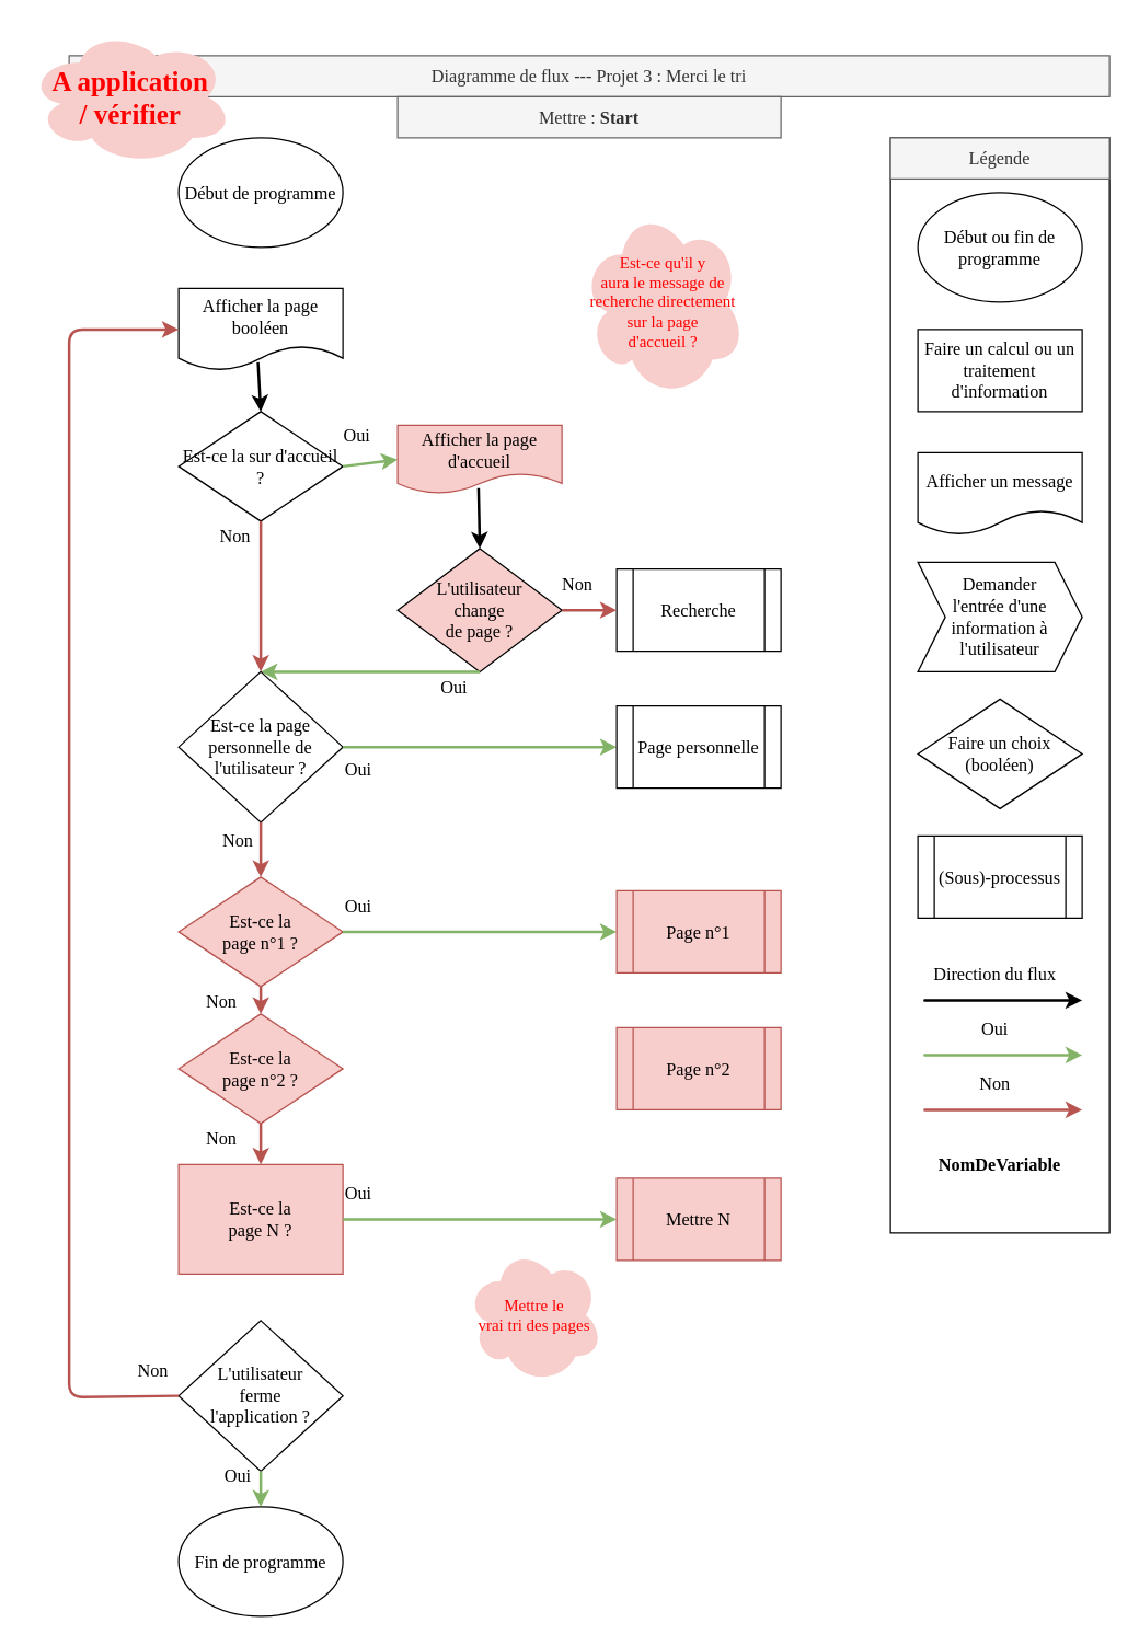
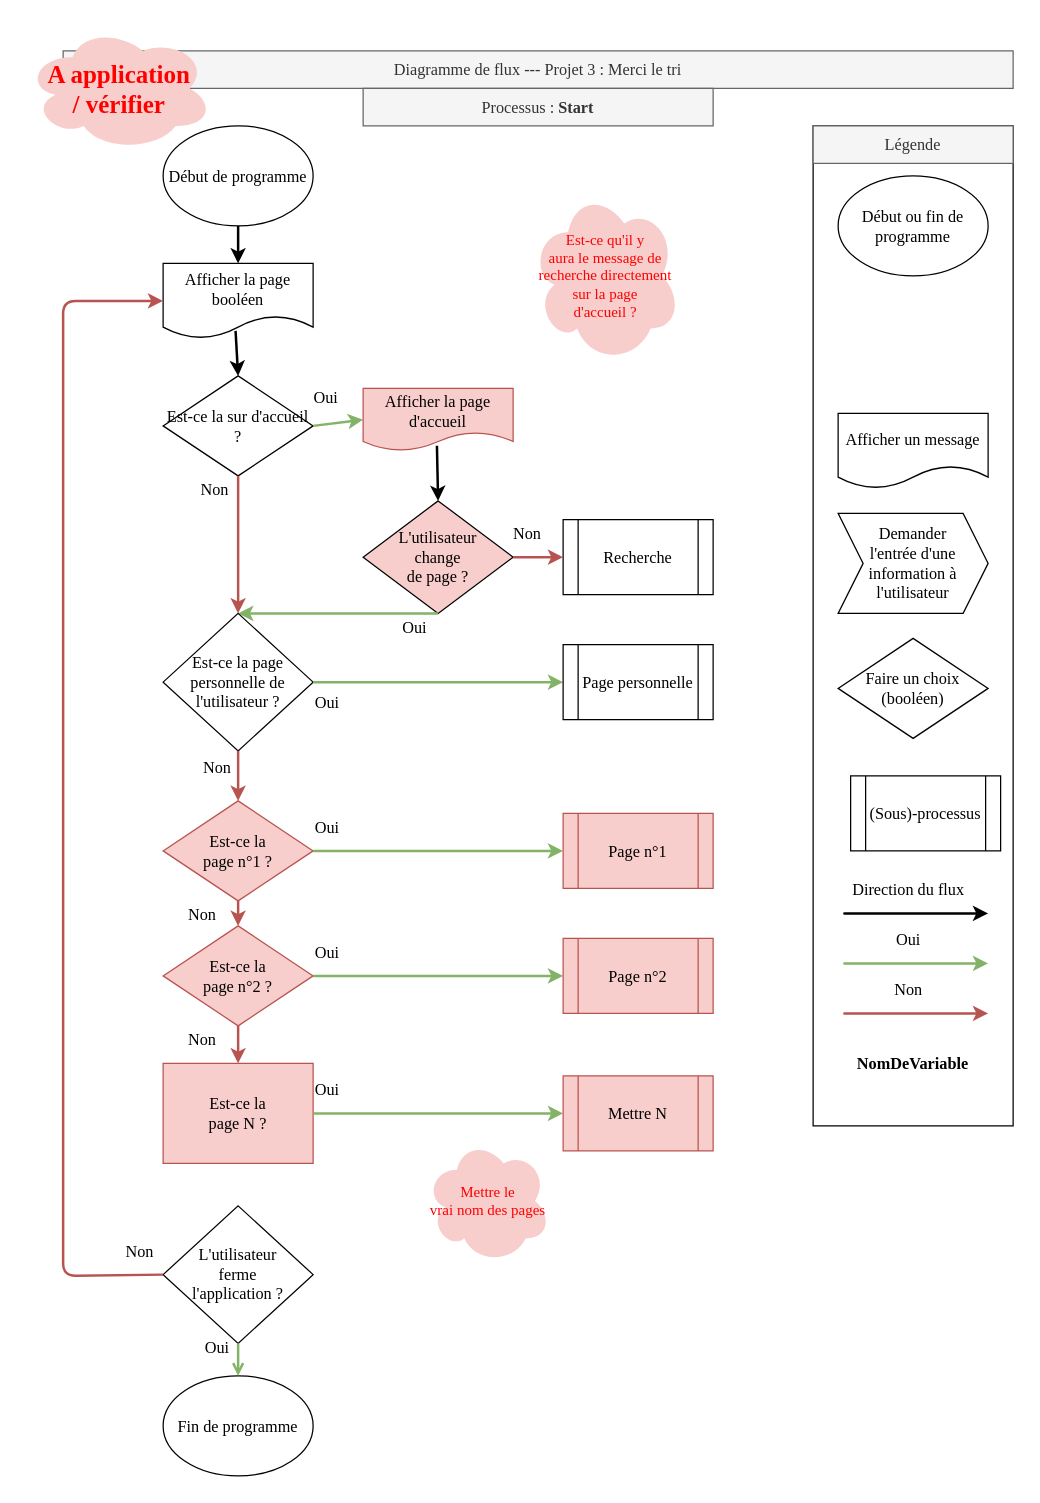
- <mxCell id="65" value="&lt;font style=&quot;font-size: 13px;&quot;&gt;Mettre : &lt;font style=&quot;font-size: 13px;&quot;&gt;&lt;b style=&quot;font-size: 13px;&quot;&gt;Start&lt;/b&gt;&lt;/font&gt;&lt;/font&gt;" style="rounded=0;whiteSpace=wrap;html=1;fontSize=13;fillColor=#f5f5f5;strokeColor=#666666;fontColor=#333333;fontFamily=Tahoma;" parent="1" vertex="1"><mxGeometry x="290" y="70" width="280" height="30" as="geometry" /></mxCell>
+ <mxCell id="65" value="&lt;font style=&quot;font-size: 13px;&quot;&gt;Processus : &lt;font style=&quot;font-size: 13px;&quot;&gt;&lt;b style=&quot;font-size: 13px;&quot;&gt;Start&lt;/b&gt;&lt;/font&gt;&lt;/font&gt;" style="rounded=0;whiteSpace=wrap;html=1;fontSize=13;fillColor=#f5f5f5;strokeColor=#666666;fontColor=#333333;fontFamily=Tahoma;" parent="1" vertex="1"><mxGeometry x="290" y="70" width="280" height="30" as="geometry" /></mxCell>
+ <mxCell id="24" value="" style="endArrow=classic;html=1;fontSize=13;anchorPointDirection=0;strokeWidth=2;exitX=0.5;exitY=1;exitDx=0;exitDy=0;entryX=0.5;entryY=0;entryDx=0;entryDy=0;fontFamily=Tahoma;" parent="1" source="17" target="18" edge="1"><mxGeometry width="50" height="50" relative="1" as="geometry"><mxPoint x="280" y="200" as="sourcePoint" /><mxPoint x="340" y="200" as="targetPoint" /><Array as="points" /></mxGeometry></mxCell>
- <mxCell id="4" value="Faire un calcul ou un traitement d'information" style="rounded=0;whiteSpace=wrap;html=1;fontSize=13;fontFamily=Tahoma;" parent="1" vertex="1"><mxGeometry x="670" y="240" width="120" height="60" as="geometry" /></mxCell>
- <mxCell id="29" value="(Sous)-processus" style="shape=process;whiteSpace=wrap;html=1;backgroundOutline=1;fontFamily=Tahoma;fontSize=13;" parent="1" vertex="1"><mxGeometry x="670" y="610" width="120" height="60" as="geometry" /></mxCell>
+ <mxCell id="29" value="(Sous)-processus" style="shape=process;whiteSpace=wrap;html=1;backgroundOutline=1;fontFamily=Tahoma;fontSize=13;" parent="1" vertex="1"><mxGeometry x="680" y="620" width="120" height="60" as="geometry" /></mxCell>
+ <mxCell id="48" value="" style="endArrow=classic;html=1;fontSize=13;anchorPointDirection=0;strokeWidth=2;fillColor=#d5e8d4;strokeColor=#82b366;exitX=1;exitY=0.5;exitDx=0;exitDy=0;entryX=0;entryY=0.5;entryDx=0;entryDy=0;fontFamily=Tahoma;" parent="1" source="37" target="50" edge="1"><mxGeometry width="50" height="50" relative="1" as="geometry"><mxPoint x="280" y="790" as="sourcePoint" /><mxPoint x="300" y="870" as="targetPoint" /><Array as="points" /></mxGeometry></mxCell>
+ <mxCell id="49" value="Oui" style="edgeLabel;html=1;align=center;verticalAlign=middle;resizable=0;points=[];fontSize=13;fontFamily=Tahoma;" parent="48" vertex="1" connectable="0"><mxGeometry x="0.5" y="2" relative="1" as="geometry"><mxPoint x="-140" y="-18" as="offset" /></mxGeometry></mxCell>
- <mxCell id="51" value="&lt;div style=&quot;font-size: 12px;&quot;&gt;Mettre le&lt;/div&gt;&lt;div style=&quot;font-size: 12px;&quot;&gt; vrai tri des pages&lt;/div&gt;" style="ellipse;shape=cloud;whiteSpace=wrap;html=1;fontFamily=Comic Sans MS;fontSize=12;fillColor=#f8cecc;strokeColor=none;fontColor=#FF0000;" parent="1" vertex="1"><mxGeometry x="340" y="910" width="100" height="100" as="geometry" /></mxCell>
+ <mxCell id="51" value="&lt;div style=&quot;font-size: 12px;&quot;&gt;Mettre le&lt;/div&gt;&lt;div style=&quot;font-size: 12px;&quot;&gt; vrai nom des pages&lt;/div&gt;" style="ellipse;shape=cloud;whiteSpace=wrap;html=1;fontFamily=Comic Sans MS;fontSize=12;fillColor=#f8cecc;strokeColor=none;fontColor=#FF0000;" parent="1" vertex="1"><mxGeometry x="340" y="910" width="100" height="100" as="geometry" /></mxCell>
- <mxCell id="61" value="" style="endArrow=classic;html=1;fontSize=13;anchorPointDirection=0;strokeWidth=2;fillColor=#d5e8d4;strokeColor=#82b366;entryX=0.5;entryY=0;entryDx=0;entryDy=0;fontFamily=Tahoma;exitX=0.5;exitY=1;exitDx=0;exitDy=0;" parent="1" source="60" target="59" edge="1"><mxGeometry width="50" height="50" relative="1" as="geometry"><mxPoint x="330" y="1080" as="sourcePoint" /><mxPoint x="380" y="1040" as="targetPoint" /><Array as="points" /></mxGeometry></mxCell>
+ <mxCell id="61" value="" style="endArrow=open;html=1;fontSize=13;anchorPointDirection=0;strokeWidth=2;fillColor=#d5e8d4;strokeColor=#82b366;entryX=0.5;entryY=0;entryDx=0;entryDy=0;fontFamily=Tahoma;exitX=0.5;exitY=1;exitDx=0;exitDy=0;" parent="1" source="60" target="59" edge="1"><mxGeometry width="50" height="50" relative="1" as="geometry"><mxPoint x="330" y="1080" as="sourcePoint" /><mxPoint x="380" y="1040" as="targetPoint" /><Array as="points" /></mxGeometry></mxCell>
